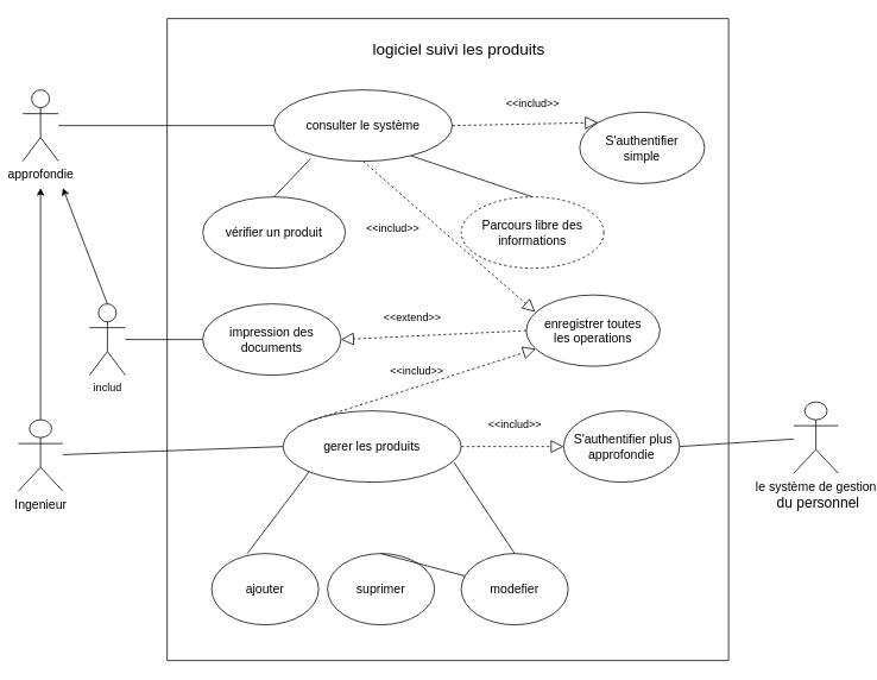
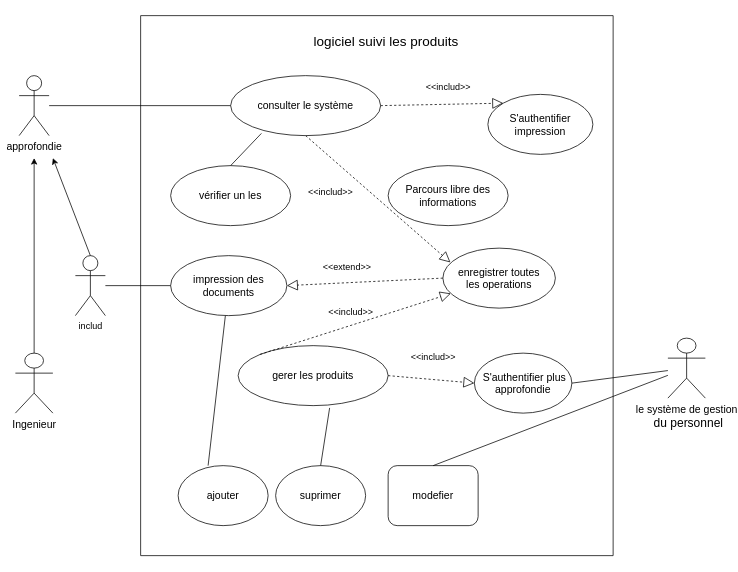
- <mxCell id="9" value="&lt;font style=&quot;font-size: 14px;&quot;&gt;S'authentifier&lt;/font&gt;&lt;div&gt;&lt;font style=&quot;font-size: 14px;&quot;&gt;simple&lt;/font&gt;&lt;/div&gt;" style="ellipse;whiteSpace=wrap;html=1;" vertex="1" parent="2"><mxGeometry x="463" y="105" width="140" height="80" as="geometry" /></mxCell>
+ <mxCell id="9" value="&lt;font style=&quot;font-size: 14px;&quot;&gt;S'authentifier&lt;/font&gt;&lt;div&gt;&lt;font style=&quot;font-size: 14px;&quot;&gt;impression&lt;/font&gt;&lt;/div&gt;" style="ellipse;whiteSpace=wrap;html=1;" vertex="1" parent="2"><mxGeometry x="463" y="105" width="140" height="80" as="geometry" /></mxCell>
- <mxCell id="8" value="" style="endArrow=none;html=1;rounded=0;entryX=0.77;entryY=0.925;entryDx=0;entryDy=0;entryPerimeter=0;exitX=0.5;exitY=0;exitDx=0;exitDy=0;" edge="1" parent="2" source="6" target="4"><mxGeometry width="50" height="50" relative="1" as="geometry"><mxPoint x="190" y="380" as="sourcePoint" /><mxPoint x="240" y="330" as="targetPoint" /></mxGeometry></mxCell>
- <mxCell id="5" value="&lt;font style=&quot;font-size: 14px;&quot;&gt;vérifier un produit&lt;/font&gt;" style="ellipse;whiteSpace=wrap;html=1;" vertex="1" parent="2"><mxGeometry x="40" y="200" width="160" height="80" as="geometry" /></mxCell>
+ <mxCell id="5" value="&lt;font style=&quot;font-size: 14px;&quot;&gt;vérifier un les&lt;/font&gt;" style="ellipse;whiteSpace=wrap;html=1;" vertex="1" parent="2"><mxGeometry x="40" y="200" width="160" height="80" as="geometry" /></mxCell>
- <mxCell id="6" value="&lt;font style=&quot;font-size: 14px;&quot;&gt;Parcours libre des informations&lt;/font&gt;" style="ellipse;whiteSpace=wrap;html=1;dashed=1;" vertex="1" parent="2"><mxGeometry x="330" y="200" width="160" height="80" as="geometry" /></mxCell>
+ <mxCell id="6" value="&lt;font style=&quot;font-size: 14px;&quot;&gt;Parcours libre des informations&lt;/font&gt;" style="ellipse;whiteSpace=wrap;html=1;" vertex="1" parent="2"><mxGeometry x="330" y="200" width="160" height="80" as="geometry" /></mxCell>
- <mxCell id="19" value="&lt;font style=&quot;font-size: 14px;&quot;&gt;&amp;nbsp;S'authentifier plus approfondie&lt;/font&gt;" style="ellipse;whiteSpace=wrap;html=1;" vertex="1" parent="2"><mxGeometry x="445" y="440" width="130" height="80" as="geometry" /></mxCell>
+ <mxCell id="19" value="&lt;font style=&quot;font-size: 14px;&quot;&gt;&amp;nbsp;S'authentifier plus approfondie&lt;/font&gt;" style="ellipse;whiteSpace=wrap;html=1;" vertex="1" parent="2"><mxGeometry x="445" y="450" width="130" height="80" as="geometry" /></mxCell>
- <mxCell id="33" value="" style="endArrow=none;html=1;rounded=0;entryX=0;entryY=0.5;entryDx=0;entryDy=0;" edge="1" parent="1" source="32" target="12"><mxGeometry width="50" height="50" relative="1" as="geometry"><mxPoint x="380" y="400" as="sourcePoint" /><mxPoint x="430" y="350" as="targetPoint" /></mxGeometry></mxCell>
- <mxCell id="18" value="" style="endArrow=none;html=1;rounded=0;entryX=0.96;entryY=0.725;entryDx=0;entryDy=0;entryPerimeter=0;exitX=0.5;exitY=0;exitDx=0;exitDy=0;" edge="1" parent="2" source="15" target="12"><mxGeometry width="50" height="50" relative="1" as="geometry"><mxPoint x="380" y="490" as="sourcePoint" /><mxPoint x="240" y="340" as="targetPoint" /></mxGeometry></mxCell>
+ <mxCell id="18" value="" style="endArrow=none;html=1;rounded=0;exitX=0.5;exitY=0;exitDx=0;exitDy=0;" edge="1" parent="2" source="15" target="34"><mxGeometry width="50" height="50" relative="1" as="geometry"><mxPoint x="380" y="490" as="sourcePoint" /><mxPoint x="240" y="340" as="targetPoint" /></mxGeometry></mxCell>
- <mxCell id="16" value="" style="endArrow=none;html=1;rounded=0;exitX=0.333;exitY=0;exitDx=0;exitDy=0;exitPerimeter=0;entryX=0;entryY=1;entryDx=0;entryDy=0;" edge="1" parent="2" source="13" target="12"><mxGeometry width="50" height="50" relative="1" as="geometry"><mxPoint x="190" y="390" as="sourcePoint" /><mxPoint x="240" y="340" as="targetPoint" /></mxGeometry></mxCell>
+ <mxCell id="16" value="" style="endArrow=none;html=1;rounded=0;exitX=0.333;exitY=0;exitDx=0;exitDy=0;exitPerimeter=0;" edge="1" parent="2" source="13" target="26"><mxGeometry width="50" height="50" relative="1" as="geometry"><mxPoint x="190" y="390" as="sourcePoint" /><mxPoint x="240" y="340" as="targetPoint" /></mxGeometry></mxCell>
- <mxCell id="17" value="" style="endArrow=none;html=1;rounded=0;exitX=0.5;exitY=0;exitDx=0;exitDy=0;" edge="1" parent="2" source="14" target="15"><mxGeometry width="50" height="50" relative="1" as="geometry"><mxPoint x="190" y="390" as="sourcePoint" /><mxPoint x="240" y="340" as="targetPoint" /></mxGeometry></mxCell>
+ <mxCell id="17" value="" style="endArrow=none;html=1;rounded=0;exitX=0.5;exitY=0;exitDx=0;exitDy=0;entryX=0.61;entryY=1.038;entryDx=0;entryDy=0;entryPerimeter=0;" edge="1" parent="2" source="14" target="12"><mxGeometry width="50" height="50" relative="1" as="geometry"><mxPoint x="190" y="390" as="sourcePoint" /><mxPoint x="240" y="340" as="targetPoint" /></mxGeometry></mxCell>
- <mxCell id="15" value="&lt;font style=&quot;font-size: 14px;&quot;&gt;modefier&lt;/font&gt;" style="ellipse;whiteSpace=wrap;html=1;" vertex="1" parent="2"><mxGeometry x="330" y="600" width="120" height="80" as="geometry" /></mxCell>
+ <mxCell id="15" value="&lt;font style=&quot;font-size: 14px;&quot;&gt;modefier&lt;/font&gt;" style="whiteSpace=wrap;html=1;rounded=1;" vertex="1" parent="2"><mxGeometry x="330" y="600" width="120" height="80" as="geometry" /></mxCell>
